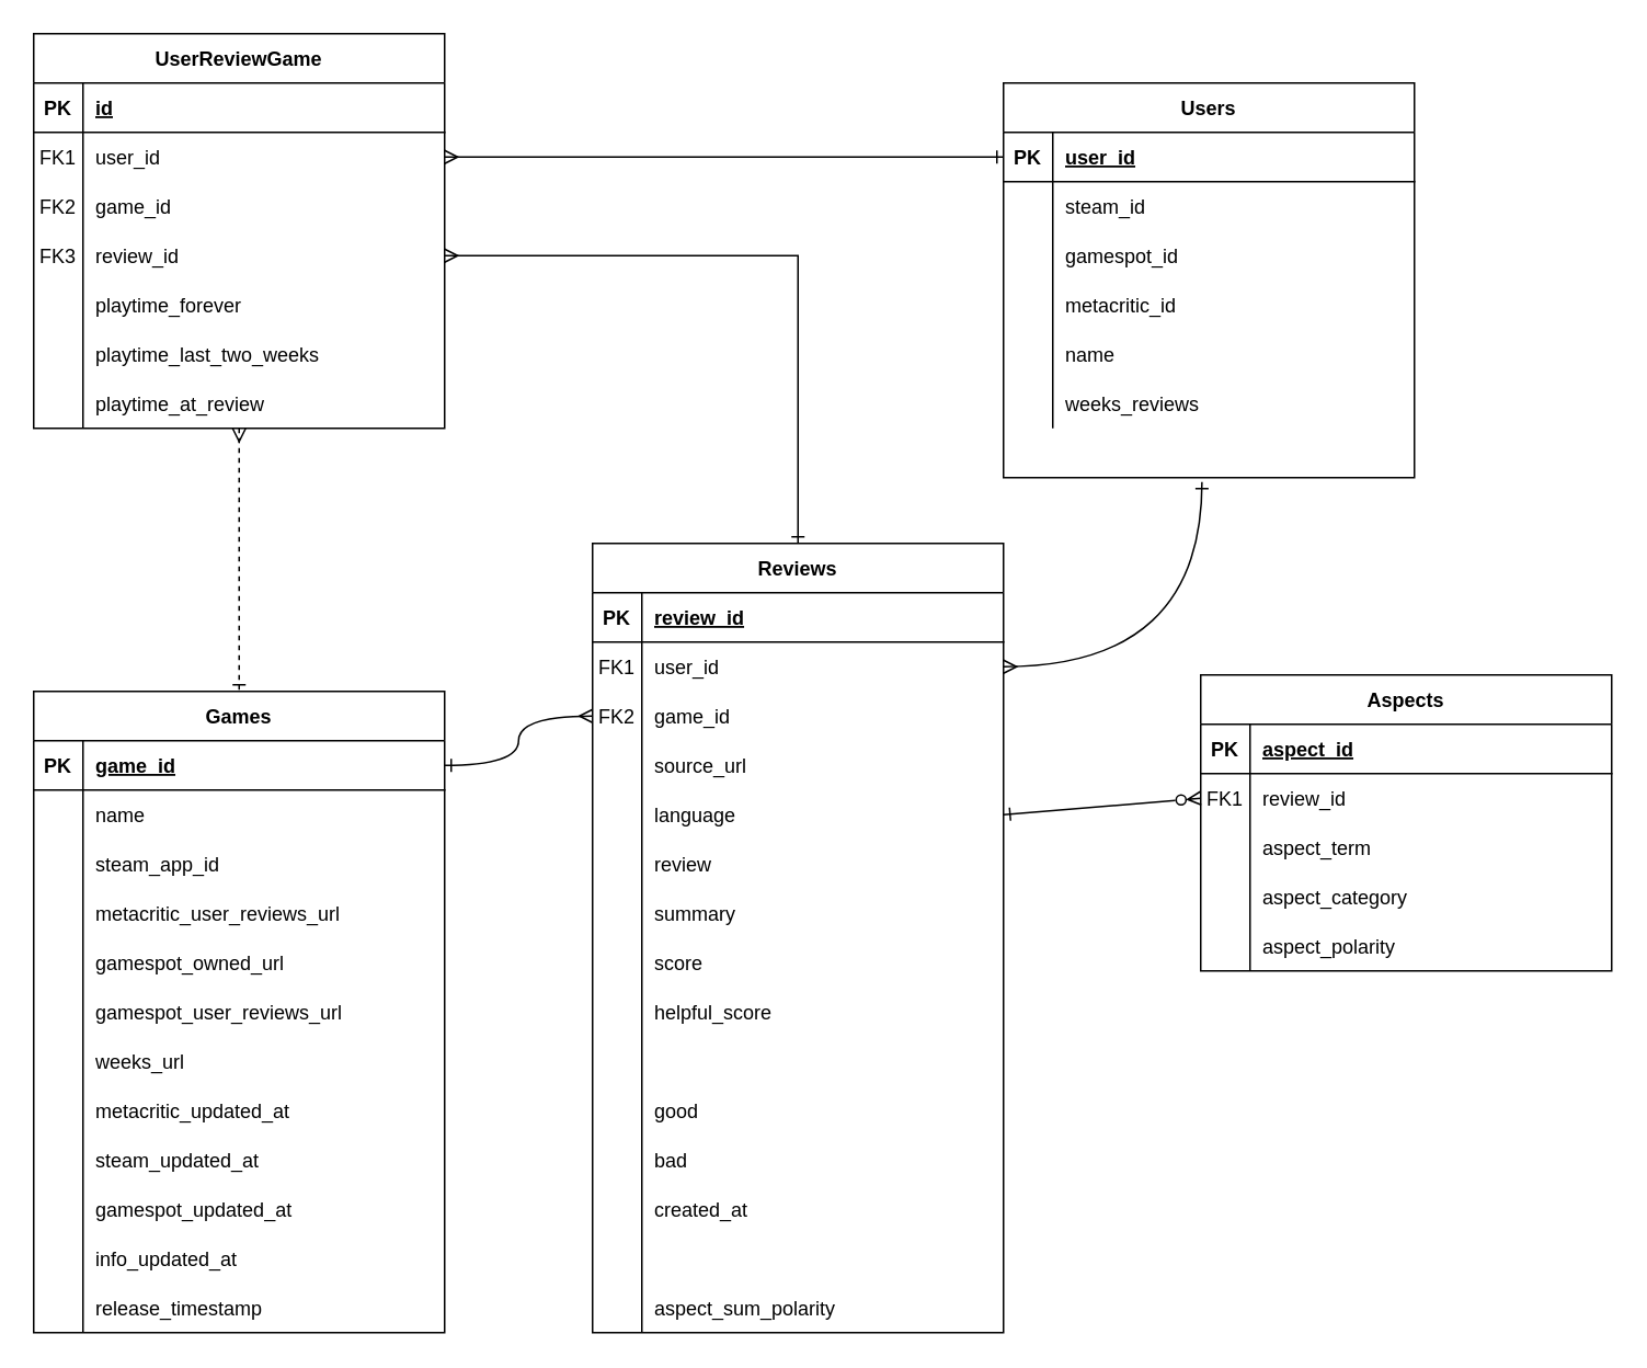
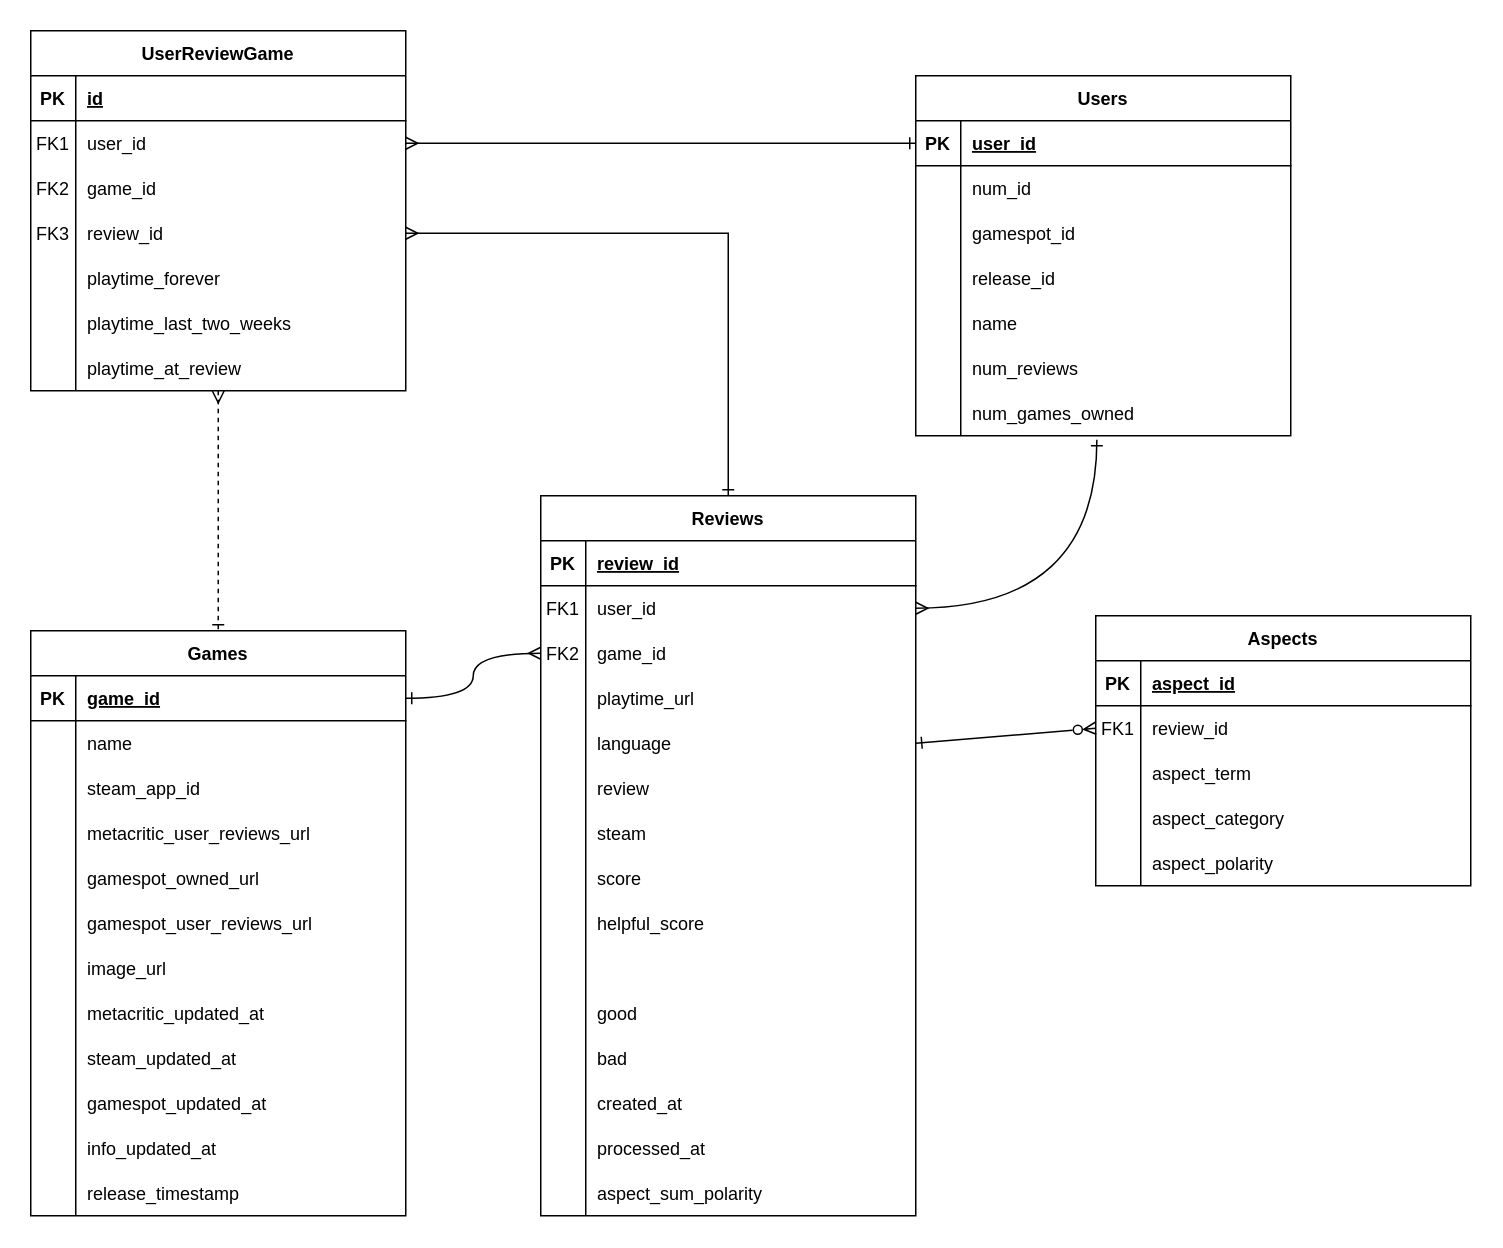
- <mxCell id="91" value="steam_id" style="shape=partialRectangle;overflow=hidden;connectable=0;fillColor=none;top=0;left=0;bottom=0;right=0;align=left;spacingLeft=6;" parent="89" vertex="1"><mxGeometry x="30" width="220" height="30" as="geometry"><mxRectangle width="220" height="30" as="alternateBounds" /></mxGeometry></mxCell>
+ <mxCell id="91" value="num_id" style="shape=partialRectangle;overflow=hidden;connectable=0;fillColor=none;top=0;left=0;bottom=0;right=0;align=left;spacingLeft=6;" parent="89" vertex="1"><mxGeometry x="30" width="220" height="30" as="geometry"><mxRectangle width="220" height="30" as="alternateBounds" /></mxGeometry></mxCell>
- <mxCell id="97" value="metacritic_id" style="shape=partialRectangle;overflow=hidden;connectable=0;fillColor=none;top=0;left=0;bottom=0;right=0;align=left;spacingLeft=6;" vertex="1" parent="95"><mxGeometry x="30" width="220" height="30" as="geometry"><mxRectangle width="220" height="30" as="alternateBounds" /></mxGeometry></mxCell>
+ <mxCell id="97" value="release_id" style="shape=partialRectangle;overflow=hidden;connectable=0;fillColor=none;top=0;left=0;bottom=0;right=0;align=left;spacingLeft=6;" vertex="1" parent="95"><mxGeometry x="30" width="220" height="30" as="geometry"><mxRectangle width="220" height="30" as="alternateBounds" /></mxGeometry></mxCell>
- <mxCell id="103" value="weeks_reviews " style="shape=partialRectangle;overflow=hidden;connectable=0;fillColor=none;top=0;left=0;bottom=0;right=0;align=left;spacingLeft=6;" vertex="1" parent="101"><mxGeometry x="30" width="220" height="30" as="geometry"><mxRectangle width="220" height="30" as="alternateBounds" /></mxGeometry></mxCell>
+ <mxCell id="103" value="num_reviews " style="shape=partialRectangle;overflow=hidden;connectable=0;fillColor=none;top=0;left=0;bottom=0;right=0;align=left;spacingLeft=6;" vertex="1" parent="101"><mxGeometry x="30" width="220" height="30" as="geometry"><mxRectangle width="220" height="30" as="alternateBounds" /></mxGeometry></mxCell>
+ <mxCell id="106" value="num_games_owned " style="shape=partialRectangle;overflow=hidden;connectable=0;fillColor=none;top=0;left=0;bottom=0;right=0;align=left;spacingLeft=6;" vertex="1" parent="104"><mxGeometry x="30" width="220" height="30" as="geometry"><mxRectangle width="220" height="30" as="alternateBounds" /></mxGeometry></mxCell>
- <mxCell id="15" value="source_url" style="shape=partialRectangle;overflow=hidden;connectable=0;fillColor=none;top=0;left=0;bottom=0;right=0;align=left;spacingLeft=6;" vertex="1" parent="13"><mxGeometry x="30" width="220" height="30" as="geometry"><mxRectangle width="220" height="30" as="alternateBounds" /></mxGeometry></mxCell>
+ <mxCell id="15" value="playtime_url" style="shape=partialRectangle;overflow=hidden;connectable=0;fillColor=none;top=0;left=0;bottom=0;right=0;align=left;spacingLeft=6;" vertex="1" parent="13"><mxGeometry x="30" width="220" height="30" as="geometry"><mxRectangle width="220" height="30" as="alternateBounds" /></mxGeometry></mxCell>
- <mxCell id="24" value="summary" style="shape=partialRectangle;overflow=hidden;connectable=0;fillColor=none;top=0;left=0;bottom=0;right=0;align=left;spacingLeft=6;" parent="22" vertex="1"><mxGeometry x="30" width="220" height="30" as="geometry"><mxRectangle width="220" height="30" as="alternateBounds" /></mxGeometry></mxCell>
+ <mxCell id="24" value="steam" style="shape=partialRectangle;overflow=hidden;connectable=0;fillColor=none;top=0;left=0;bottom=0;right=0;align=left;spacingLeft=6;" parent="22" vertex="1"><mxGeometry x="30" width="220" height="30" as="geometry"><mxRectangle width="220" height="30" as="alternateBounds" /></mxGeometry></mxCell>
- <mxCell id="69" value="weeks_url" style="shape=partialRectangle;overflow=hidden;connectable=0;fillColor=none;top=0;left=0;bottom=0;right=0;align=left;spacingLeft=6;" parent="67" vertex="1"><mxGeometry x="30" width="220" height="30" as="geometry"><mxRectangle width="220" height="30" as="alternateBounds" /></mxGeometry></mxCell>
+ <mxCell id="69" value="image_url" style="shape=partialRectangle;overflow=hidden;connectable=0;fillColor=none;top=0;left=0;bottom=0;right=0;align=left;spacingLeft=6;" parent="67" vertex="1"><mxGeometry x="30" width="220" height="30" as="geometry"><mxRectangle width="220" height="30" as="alternateBounds" /></mxGeometry></mxCell>
+ <mxCell id="44" value="processed_at" style="shape=partialRectangle;overflow=hidden;connectable=0;fillColor=none;top=0;left=0;bottom=0;right=0;align=left;spacingLeft=6;" parent="42" vertex="1"><mxGeometry x="30" width="220" height="30" as="geometry"><mxRectangle width="220" height="30" as="alternateBounds" /></mxGeometry></mxCell>
